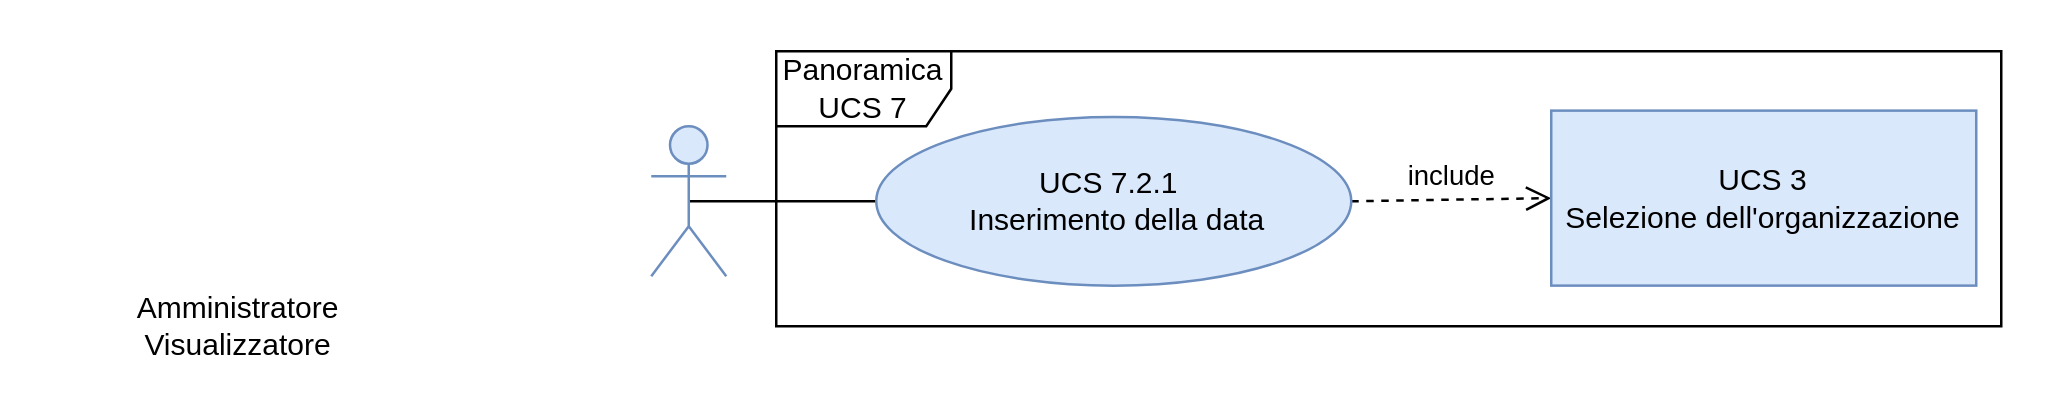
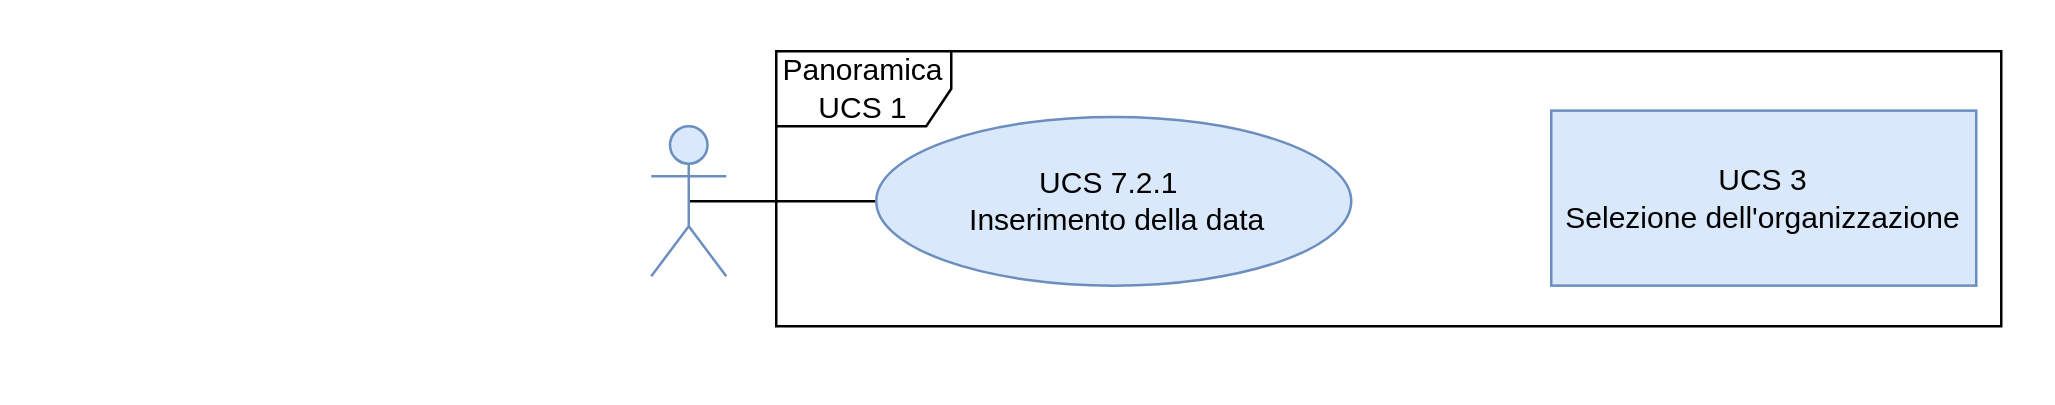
- <mxCell id="2" value="Panoramica UCS 7" style="shape=umlFrame;whiteSpace=wrap;html=1;width=70;height=30;" parent="1" vertex="1"><mxGeometry x="310" y="20" width="490" height="110" as="geometry" /></mxCell>
+ <mxCell id="2" value="Panoramica UCS 1" style="shape=umlFrame;whiteSpace=wrap;html=1;width=70;height=30;" parent="1" vertex="1"><mxGeometry x="310" y="20" width="490" height="110" as="geometry" /></mxCell>
- <mxCell id="5" value="include" style="html=1;verticalAlign=bottom;endArrow=open;dashed=1;endSize=8;exitX=1;exitY=0.5;exitDx=0;exitDy=0;entryX=0;entryY=0.5;entryDx=0;entryDy=0;" parent="1" edge="1" target="8" source="6"><mxGeometry relative="1" as="geometry"><mxPoint x="630" y="79.66" as="sourcePoint" /><mxPoint x="710" y="79.66" as="targetPoint" /></mxGeometry></mxCell>
- <mxCell id="7" value="&lt;div style=&quot;color: rgb(0 , 0 , 0) ; font-family: &amp;#34;helvetica&amp;#34; ; font-size: 12px ; font-style: normal ; font-variant: normal ; font-weight: 400 ; letter-spacing: normal ; line-height: 120% ; text-align: center ; text-decoration: none ; text-indent: 0px ; text-transform: none ; white-space: nowrap ; word-spacing: 0px&quot;&gt;Amministratore&lt;/div&gt;&lt;div style=&quot;color: rgb(0 , 0 , 0) ; font-family: &amp;#34;helvetica&amp;#34; ; font-size: 12px ; font-style: normal ; font-variant: normal ; font-weight: 400 ; letter-spacing: normal ; line-height: 120% ; text-align: center ; text-decoration: none ; text-indent: 0px ; text-transform: none ; white-space: nowrap ; word-spacing: 0px&quot;&gt;&amp;nbsp;Visualizzatore&amp;nbsp;&lt;/div&gt;" style="text;html=1;strokeColor=none;fillColor=none;align=center;verticalAlign=middle;whiteSpace=wrap;rounded=0;" parent="1" vertex="1"><mxGeometry x="20" y="120" width="150" height="20" as="geometry" /></mxCell>
